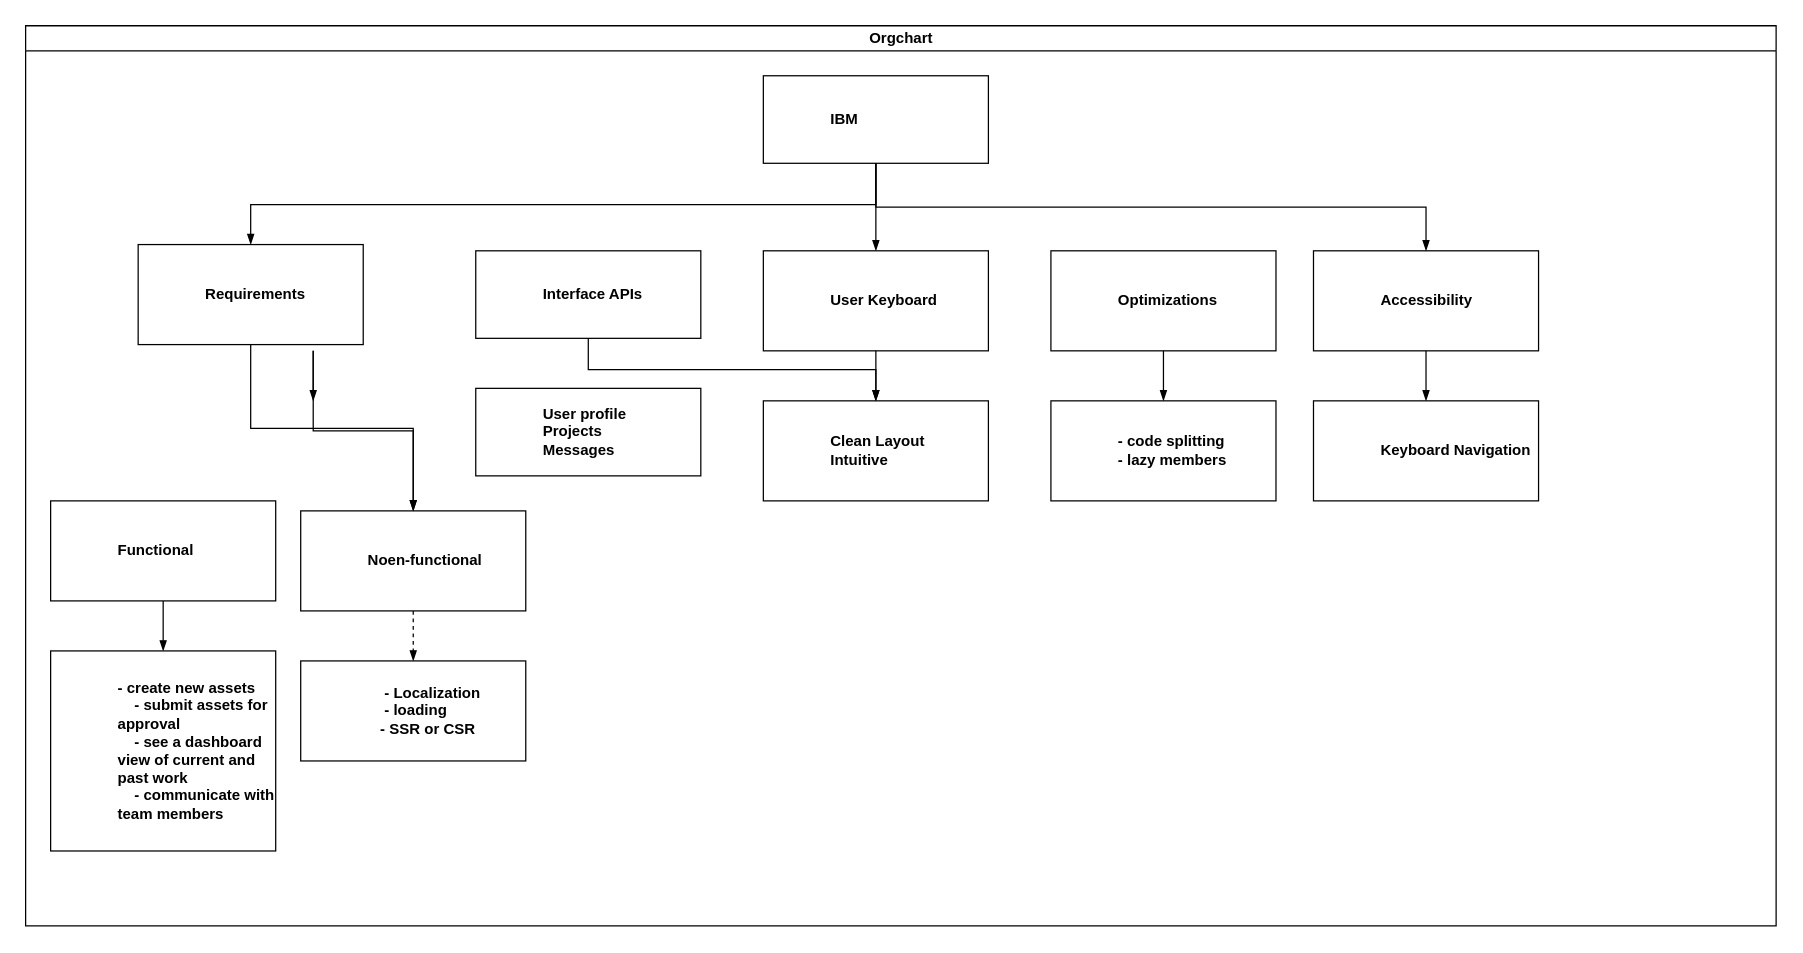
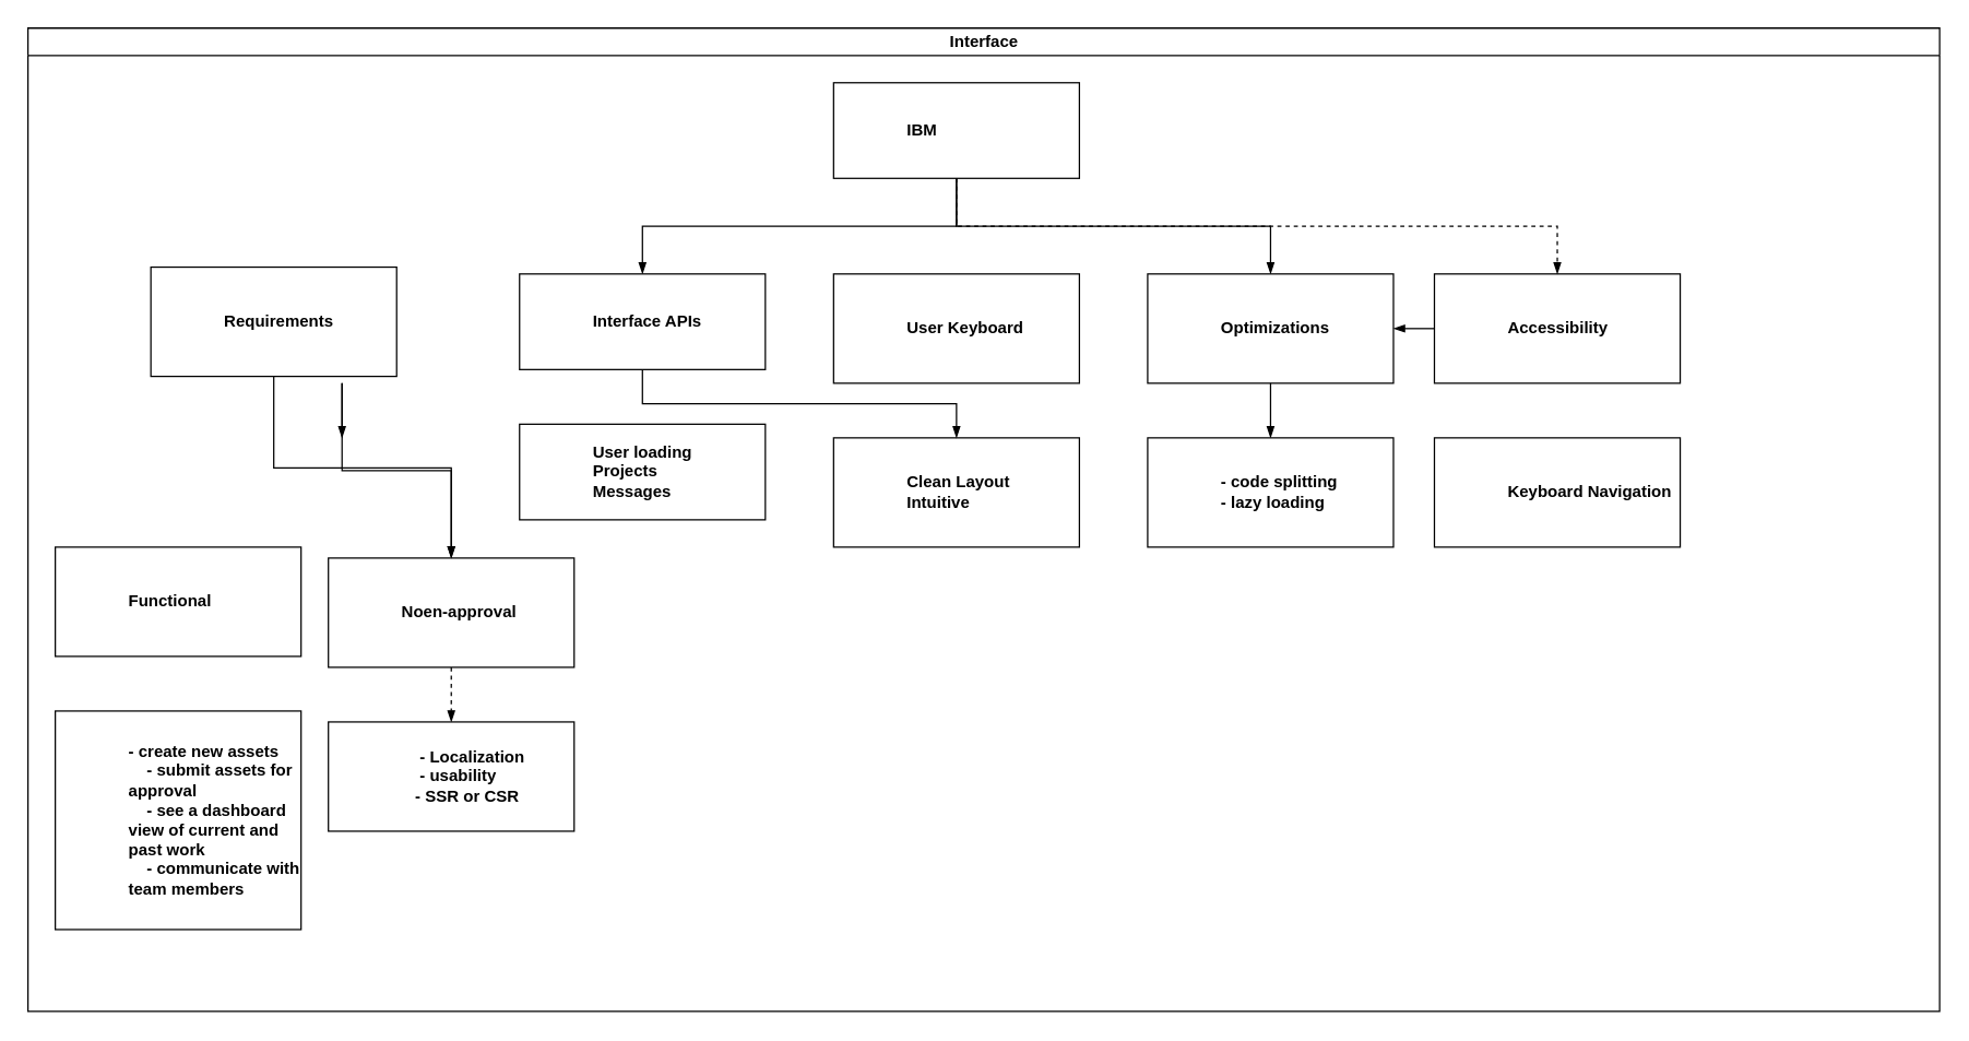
- <mxCell id="2" value="Orgchart" style="swimlane;html=1;startSize=20;horizontal=1;containerType=tree;glass=0;movable=1;resizable=1;rotatable=1;deletable=1;editable=1;locked=0;connectable=1;" parent="1" vertex="1"><mxGeometry x="20" y="20" width="1400" height="720" as="geometry" /></mxCell>
+ <mxCell id="2" value="Interface" style="swimlane;html=1;startSize=20;horizontal=1;containerType=tree;glass=0;movable=1;resizable=1;rotatable=1;deletable=1;editable=1;locked=0;connectable=1;" parent="1" vertex="1"><mxGeometry x="20" y="20" width="1400" height="720" as="geometry" /></mxCell>
- <mxCell id="4" value="" style="endArrow=blockThin;endFill=1;fontSize=11;edgeStyle=elbowEdgeStyle;elbow=vertical;rounded=0;" parent="2" source="3" target="5" edge="1"><mxGeometry relative="1" as="geometry" /></mxCell>
+ <mxCell id="4" value="" style="endArrow=blockThin;endFill=1;fontSize=11;edgeStyle=elbowEdgeStyle;elbow=vertical;rounded=0;" parent="2" source="3" target="6" edge="1"><mxGeometry relative="1" as="geometry" /></mxCell>
- <mxCell id="14" value="" style="endArrow=blockThin;endFill=1;fontSize=11;edgeStyle=elbowEdgeStyle;elbow=vertical;rounded=0;" edge="1" parent="2" source="3" target="13"><mxGeometry relative="1" as="geometry"><mxPoint x="460" y="120" as="sourcePoint" /><mxPoint x="910" y="180" as="targetPoint" /></mxGeometry></mxCell>
+ <mxCell id="14" value="" style="endArrow=blockThin;endFill=1;fontSize=11;edgeStyle=elbowEdgeStyle;elbow=vertical;rounded=0;dashed=1;" edge="1" parent="2" source="3" target="13"><mxGeometry relative="1" as="geometry"><mxPoint x="460" y="120" as="sourcePoint" /><mxPoint x="910" y="180" as="targetPoint" /></mxGeometry></mxCell>
- <mxCell id="7" value="" style="endArrow=blockThin;endFill=1;fontSize=11;edgeStyle=elbowEdgeStyle;elbow=vertical;rounded=0;" parent="2" source="3" target="8" edge="1"><mxGeometry relative="1" as="geometry" /></mxCell>
+ <mxCell id="7" value="" style="endArrow=blockThin;endFill=1;fontSize=11;edgeStyle=elbowEdgeStyle;elbow=vertical;rounded=0;" parent="2" source="3" target="12" edge="1"><mxGeometry relative="1" as="geometry" /></mxCell>
- <mxCell id="19" value="" style="endArrow=blockThin;endFill=1;fontSize=11;edgeStyle=elbowEdgeStyle;elbow=vertical;rounded=0;" edge="1" target="20" source="8" parent="2"><mxGeometry relative="1" as="geometry"><mxPoint x="750" y="182" as="sourcePoint" /></mxGeometry></mxCell>
- <mxCell id="17" value="" style="endArrow=blockThin;endFill=1;fontSize=11;edgeStyle=elbowEdgeStyle;elbow=vertical;rounded=0;" edge="1" target="18" source="13" parent="2"><mxGeometry relative="1" as="geometry"><mxPoint x="750" y="182" as="sourcePoint" /><mxPoint x="980" y="252" as="targetPoint" /></mxGeometry></mxCell>
+ <mxCell id="17" value="" style="endArrow=blockThin;endFill=1;fontSize=11;edgeStyle=elbowEdgeStyle;elbow=vertical;rounded=0;" edge="1" target="12" source="13" parent="2"><mxGeometry relative="1" as="geometry"><mxPoint x="750" y="182" as="sourcePoint" /><mxPoint x="980" y="252" as="targetPoint" /></mxGeometry></mxCell>
- <mxCell id="22" value="User profile&lt;br&gt;Projects&lt;br&gt;Messages" style="label;image=https://cdn3.iconfinder.com/data/icons/user-avatars-1/512/users-9-2-128.png;whiteSpace=wrap;html=1;rounded=0;glass=0;treeFolding=1;treeMoving=1;" vertex="1" parent="2"><mxGeometry x="360" y="290" width="180" height="70" as="geometry" /></mxCell>
+ <mxCell id="22" value="User loading&lt;br&gt;Projects&lt;br&gt;Messages" style="label;image=https://cdn3.iconfinder.com/data/icons/user-avatars-1/512/users-9-2-128.png;whiteSpace=wrap;html=1;rounded=0;glass=0;treeFolding=1;treeMoving=1;" vertex="1" parent="2"><mxGeometry x="360" y="290" width="180" height="70" as="geometry" /></mxCell>
- <mxCell id="16" value="&lt;div&gt;- code splitting&lt;/div&gt;&lt;div&gt;&lt;span style=&quot;font-size: 12px;&quot;&gt;- lazy members&lt;/span&gt;&lt;/div&gt;" style="label;image=https://cdn3.iconfinder.com/data/icons/user-avatars-1/512/users-2-128.png;whiteSpace=wrap;html=1;rounded=0;glass=0;" vertex="1" parent="2"><mxGeometry x="820" y="300" width="180" height="80" as="geometry" /></mxCell>
+ <mxCell id="16" value="&lt;div&gt;- code splitting&lt;/div&gt;&lt;div&gt;&lt;span style=&quot;font-size: 12px;&quot;&gt;- lazy loading&lt;/span&gt;&lt;/div&gt;" style="label;image=https://cdn3.iconfinder.com/data/icons/user-avatars-1/512/users-2-128.png;whiteSpace=wrap;html=1;rounded=0;glass=0;" vertex="1" parent="2"><mxGeometry x="820" y="300" width="180" height="80" as="geometry" /></mxCell>
- <mxCell id="11" value="Noen-functional" style="label;image=https://cdn3.iconfinder.com/data/icons/user-avatars-1/512/users-10-3-128.png;whiteSpace=wrap;html=1;rounded=0;glass=0;treeFolding=1;treeMoving=1;" vertex="1" parent="2"><mxGeometry x="220" y="388" width="180" height="80" as="geometry" /></mxCell>
+ <mxCell id="11" value="Noen-approval" style="label;image=https://cdn3.iconfinder.com/data/icons/user-avatars-1/512/users-10-3-128.png;whiteSpace=wrap;html=1;rounded=0;glass=0;treeFolding=1;treeMoving=1;" vertex="1" parent="2"><mxGeometry x="220" y="388" width="180" height="80" as="geometry" /></mxCell>
- <mxCell id="25" value="" style="endArrow=blockThin;endFill=1;fontSize=11;edgeStyle=elbowEdgeStyle;elbow=vertical;rounded=0;" edge="1" target="26" source="24" parent="2"><mxGeometry relative="1" as="geometry"><mxPoint x="220" y="327" as="sourcePoint" /></mxGeometry></mxCell>
- <mxCell id="28" value="&lt;div&gt;&amp;nbsp; &amp;nbsp; - Localization&lt;/div&gt;&lt;div&gt;&lt;span style=&quot;font-size: 12px;&quot;&gt;&lt;span style=&quot;&quot;&gt;&lt;span style=&quot;white-space: pre;&quot;&gt;&amp;nbsp;&amp;nbsp;&amp;nbsp;&amp;nbsp;&lt;/span&gt;&lt;/span&gt;- loading&lt;/span&gt;&lt;/div&gt;&lt;div&gt;&lt;span style=&quot;background-color: initial;&quot;&gt;&lt;span style=&quot;white-space: pre;&quot;&gt;&amp;nbsp;&amp;nbsp;&amp;nbsp;&lt;/span&gt;&lt;/span&gt;&lt;span style=&quot;background-color: initial;&quot;&gt;- SSR or CSR&lt;/span&gt;&lt;/div&gt;" style="label;image=https://cdn3.iconfinder.com/data/icons/user-avatars-1/512/users-10-3-128.png;whiteSpace=wrap;html=1;rounded=0;glass=0;treeFolding=1;treeMoving=1;" vertex="1" parent="2"><mxGeometry x="220" y="508" width="180" height="80" as="geometry" /></mxCell>
+ <mxCell id="28" value="&lt;div&gt;&amp;nbsp; &amp;nbsp; - Localization&lt;/div&gt;&lt;div&gt;&lt;span style=&quot;font-size: 12px;&quot;&gt;&lt;span style=&quot;&quot;&gt;&lt;span style=&quot;white-space: pre;&quot;&gt;&amp;nbsp;&amp;nbsp;&amp;nbsp;&amp;nbsp;&lt;/span&gt;&lt;/span&gt;- usability&lt;/span&gt;&lt;/div&gt;&lt;div&gt;&lt;span style=&quot;background-color: initial;&quot;&gt;&lt;span style=&quot;white-space: pre;&quot;&gt;&amp;nbsp;&amp;nbsp;&amp;nbsp;&lt;/span&gt;&lt;/span&gt;&lt;span style=&quot;background-color: initial;&quot;&gt;- SSR or CSR&lt;/span&gt;&lt;/div&gt;" style="label;image=https://cdn3.iconfinder.com/data/icons/user-avatars-1/512/users-10-3-128.png;whiteSpace=wrap;html=1;rounded=0;glass=0;treeFolding=1;treeMoving=1;" vertex="1" parent="2"><mxGeometry x="220" y="508" width="180" height="80" as="geometry" /></mxCell>
